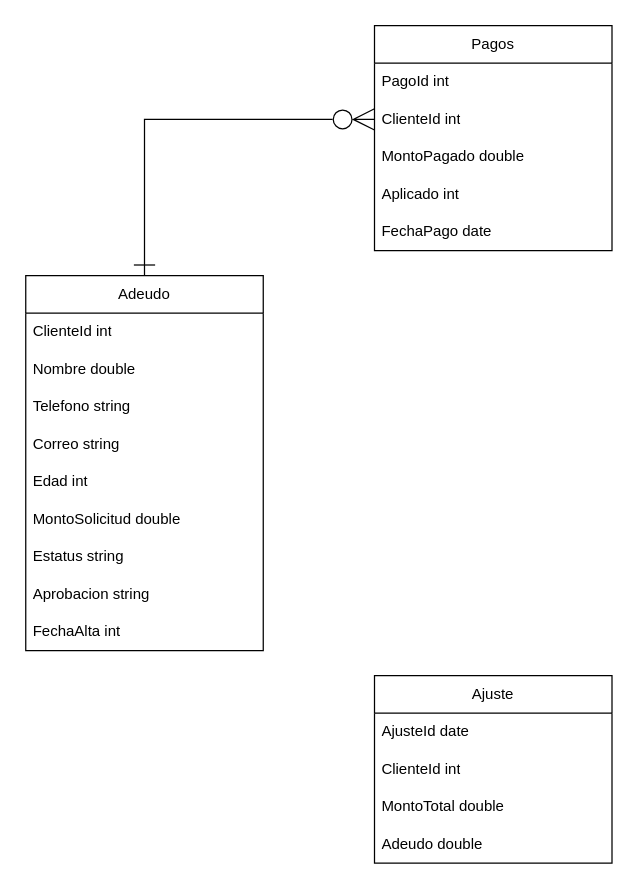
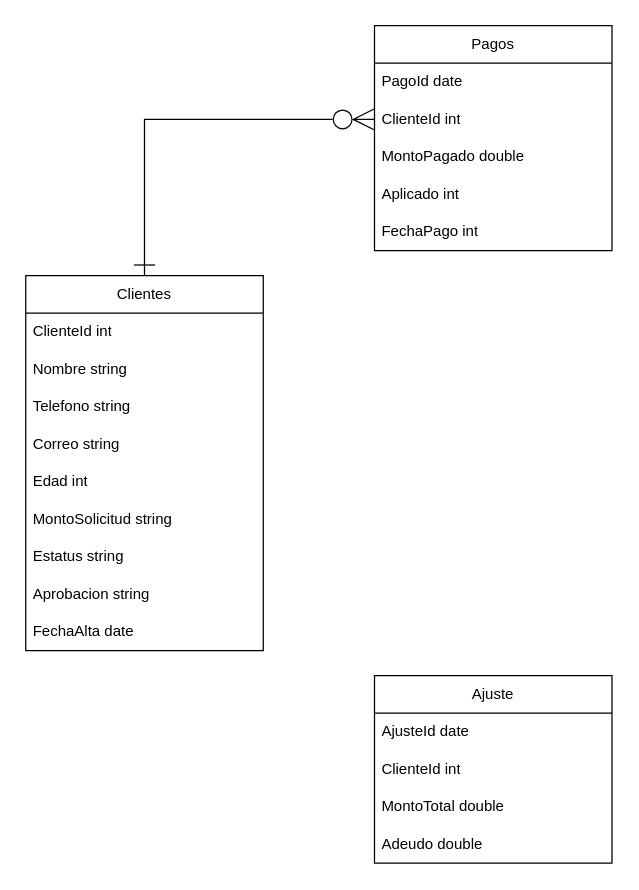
- <mxCell id="14" value="PagoId int" style="text;strokeColor=none;fillColor=none;align=left;verticalAlign=middle;spacingLeft=4;spacingRight=4;overflow=hidden;points=[[0,0.5],[1,0.5]];portConstraint=eastwest;rotatable=0;whiteSpace=wrap;html=1;" vertex="1" parent="13"><mxGeometry y="30" width="190" height="30" as="geometry" /></mxCell>
+ <mxCell id="14" value="PagoId date" style="text;strokeColor=none;fillColor=none;align=left;verticalAlign=middle;spacingLeft=4;spacingRight=4;overflow=hidden;points=[[0,0.5],[1,0.5]];portConstraint=eastwest;rotatable=0;whiteSpace=wrap;html=1;" vertex="1" parent="13"><mxGeometry y="30" width="190" height="30" as="geometry" /></mxCell>
- <mxCell id="18" value="FechaPago date" style="text;strokeColor=none;fillColor=none;align=left;verticalAlign=middle;spacingLeft=4;spacingRight=4;overflow=hidden;points=[[0,0.5],[1,0.5]];portConstraint=eastwest;rotatable=0;whiteSpace=wrap;html=1;" vertex="1" parent="13"><mxGeometry y="150" width="190" height="30" as="geometry" /></mxCell>
+ <mxCell id="18" value="FechaPago int" style="text;strokeColor=none;fillColor=none;align=left;verticalAlign=middle;spacingLeft=4;spacingRight=4;overflow=hidden;points=[[0,0.5],[1,0.5]];portConstraint=eastwest;rotatable=0;whiteSpace=wrap;html=1;" vertex="1" parent="13"><mxGeometry y="150" width="190" height="30" as="geometry" /></mxCell>
- <mxCell id="3" value="Adeudo" style="swimlane;fontStyle=0;childLayout=stackLayout;horizontal=1;startSize=30;horizontalStack=0;resizeParent=1;resizeParentMax=0;resizeLast=0;collapsible=1;marginBottom=0;whiteSpace=wrap;html=1;" vertex="1" parent="1"><mxGeometry x="20" y="220" width="190" height="300" as="geometry" /></mxCell>
+ <mxCell id="3" value="Clientes" style="swimlane;fontStyle=0;childLayout=stackLayout;horizontal=1;startSize=30;horizontalStack=0;resizeParent=1;resizeParentMax=0;resizeLast=0;collapsible=1;marginBottom=0;whiteSpace=wrap;html=1;" vertex="1" parent="1"><mxGeometry x="20" y="220" width="190" height="300" as="geometry" /></mxCell>
- <mxCell id="5" value="Nombre double" style="text;strokeColor=none;fillColor=none;align=left;verticalAlign=middle;spacingLeft=4;spacingRight=4;overflow=hidden;points=[[0,0.5],[1,0.5]];portConstraint=eastwest;rotatable=0;whiteSpace=wrap;html=1;" vertex="1" parent="3"><mxGeometry y="60" width="190" height="30" as="geometry" /></mxCell>
+ <mxCell id="5" value="Nombre string" style="text;strokeColor=none;fillColor=none;align=left;verticalAlign=middle;spacingLeft=4;spacingRight=4;overflow=hidden;points=[[0,0.5],[1,0.5]];portConstraint=eastwest;rotatable=0;whiteSpace=wrap;html=1;" vertex="1" parent="3"><mxGeometry y="60" width="190" height="30" as="geometry" /></mxCell>
- <mxCell id="9" value="MontoSolicitud double" style="text;strokeColor=none;fillColor=none;align=left;verticalAlign=middle;spacingLeft=4;spacingRight=4;overflow=hidden;points=[[0,0.5],[1,0.5]];portConstraint=eastwest;rotatable=0;whiteSpace=wrap;html=1;" vertex="1" parent="3"><mxGeometry y="180" width="190" height="30" as="geometry" /></mxCell>
+ <mxCell id="9" value="MontoSolicitud string" style="text;strokeColor=none;fillColor=none;align=left;verticalAlign=middle;spacingLeft=4;spacingRight=4;overflow=hidden;points=[[0,0.5],[1,0.5]];portConstraint=eastwest;rotatable=0;whiteSpace=wrap;html=1;" vertex="1" parent="3"><mxGeometry y="180" width="190" height="30" as="geometry" /></mxCell>
- <mxCell id="12" value="FechaAlta int" style="text;strokeColor=none;fillColor=none;align=left;verticalAlign=middle;spacingLeft=4;spacingRight=4;overflow=hidden;points=[[0,0.5],[1,0.5]];portConstraint=eastwest;rotatable=0;whiteSpace=wrap;html=1;" vertex="1" parent="3"><mxGeometry y="270" width="190" height="30" as="geometry" /></mxCell>
+ <mxCell id="12" value="FechaAlta date" style="text;strokeColor=none;fillColor=none;align=left;verticalAlign=middle;spacingLeft=4;spacingRight=4;overflow=hidden;points=[[0,0.5],[1,0.5]];portConstraint=eastwest;rotatable=0;whiteSpace=wrap;html=1;" vertex="1" parent="3"><mxGeometry y="270" width="190" height="30" as="geometry" /></mxCell>
